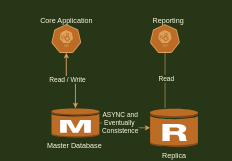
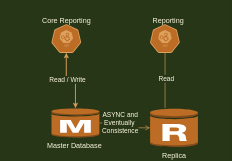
- <mxCell id="9" value="Core Application" style="text;html=1;align=center;verticalAlign=middle;resizable=0;points=[];autosize=1;strokeColor=none;fillColor=none;fontColor=#FEFAE0;" vertex="1" parent="1"><mxGeometry x="55" y="20" width="110" height="30" as="geometry" /></mxCell>
+ <mxCell id="9" value="Core Reporting" style="text;html=1;align=center;verticalAlign=middle;resizable=0;points=[];autosize=1;strokeColor=none;fillColor=none;fontColor=#FEFAE0;" vertex="1" parent="1"><mxGeometry x="55" y="20" width="110" height="30" as="geometry" /></mxCell>
- <mxCell id="3" style="edgeStyle=orthogonalEdgeStyle;rounded=0;orthogonalLoop=1;jettySize=auto;html=1;entryX=0;entryY=0.5;entryDx=0;entryDy=0;entryPerimeter=0;labelBackgroundColor=#283618;strokeColor=#DDA15E;fontColor=#FEFAE0;" edge="1" parent="1" source="5" target="12"><mxGeometry relative="1" as="geometry" /></mxCell>
+ <mxCell id="3" style="edgeStyle=orthogonalEdgeStyle;rounded=0;orthogonalLoop=1;jettySize=auto;html=1;entryX=0;entryY=0.5;entryDx=0;entryDy=0;entryPerimeter=0;labelBackgroundColor=#283618;strokeColor=#DDA15E;fontColor=#FEFAE0;endArrow=open;" edge="1" parent="1" source="5" target="12"><mxGeometry relative="1" as="geometry" /></mxCell>
